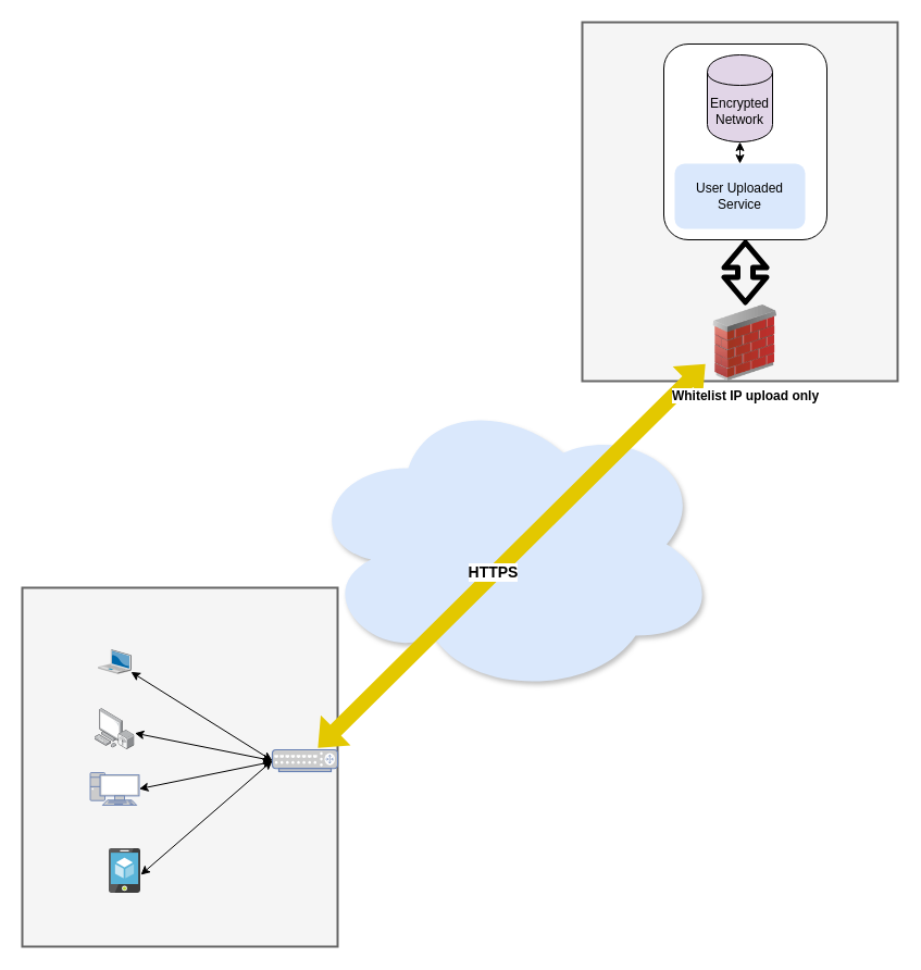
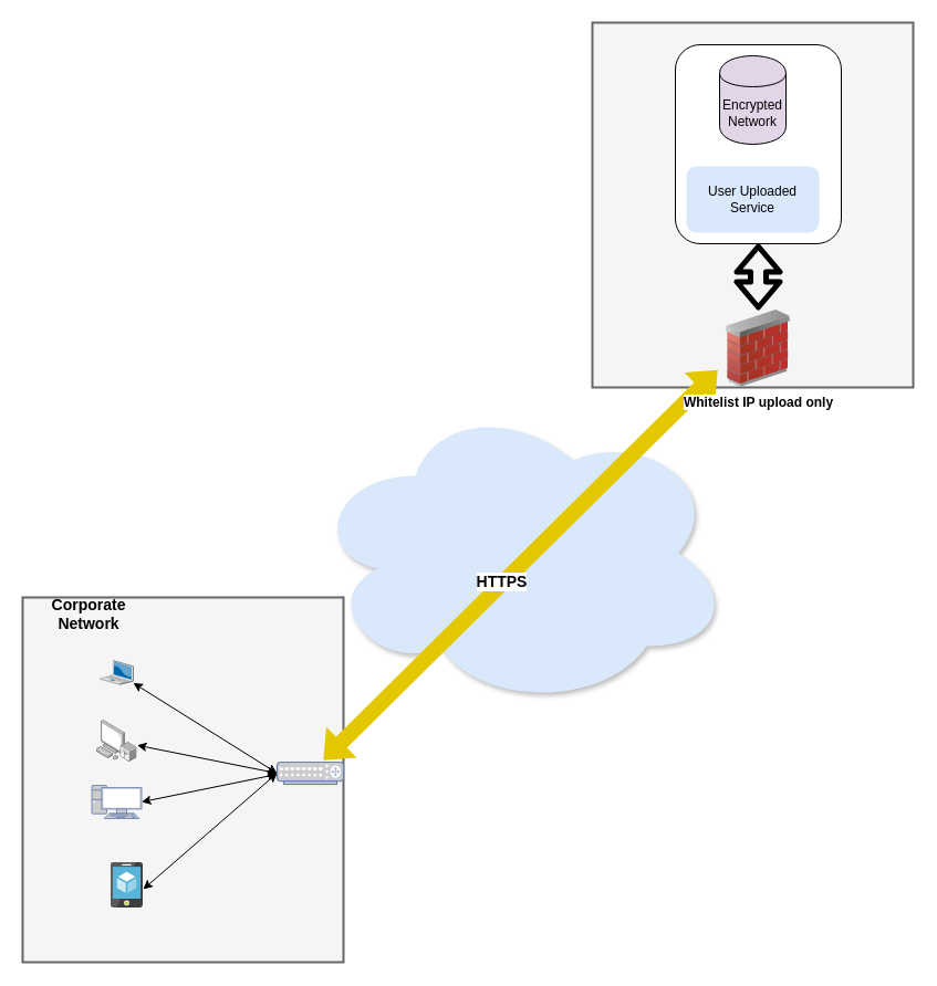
- <mxCell id="7" value="" style="endArrow=classic;startArrow=classic;html=1;entryX=0.5;entryY=1;entryDx=0;entryDy=0;" parent="1" source="5" target="6" edge="1"><mxGeometry width="50" height="50" relative="1" as="geometry"><mxPoint x="450" y="440" as="sourcePoint" /><mxPoint x="500" y="390" as="targetPoint" /></mxGeometry></mxCell>
+ <mxCell id="14" value="&lt;b&gt;&lt;font style=&quot;font-size: 14px&quot;&gt;Corporate Network&lt;/font&gt;&lt;/b&gt;" style="text;html=1;strokeColor=none;fillColor=none;align=center;verticalAlign=middle;whiteSpace=wrap;rounded=0;" parent="1" vertex="1"><mxGeometry x="20" y="545" width="120" height="20" as="geometry" /></mxCell>
